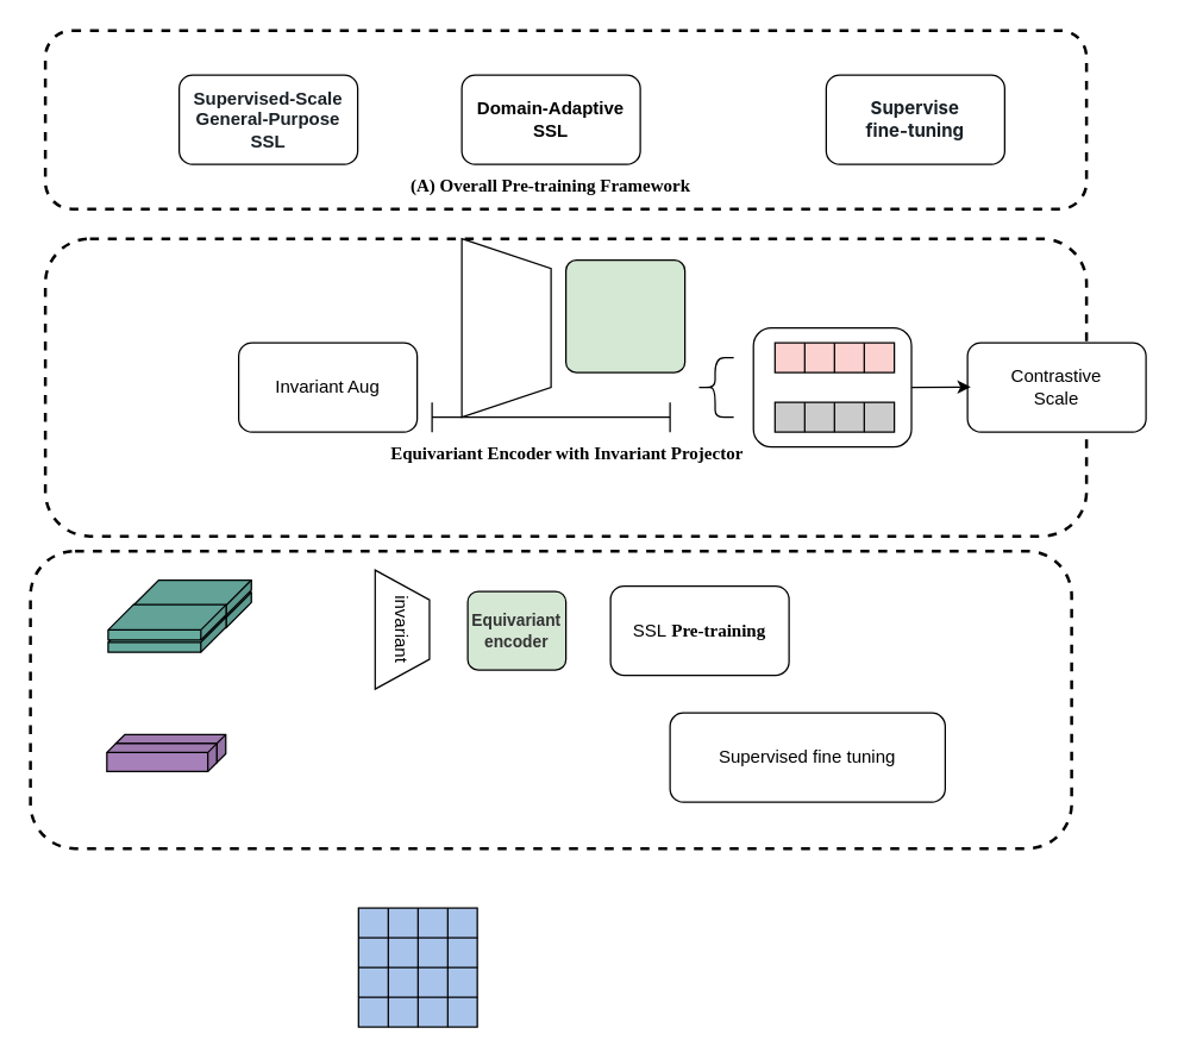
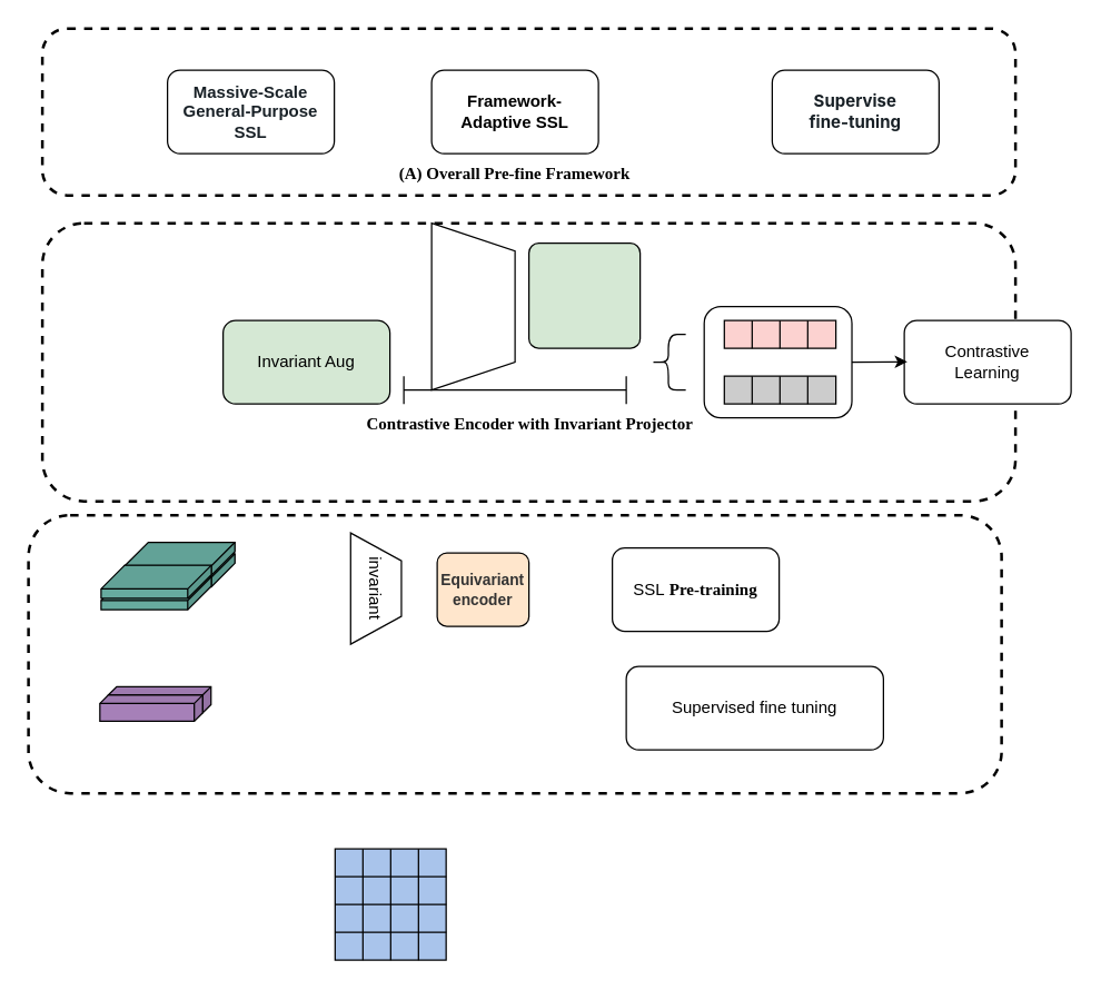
- <mxCell id="4" value="&lt;span style=&quot;color: rgb(24, 32, 38); text-align: start; background-color: rgb(255, 255, 255);&quot;&gt;&lt;b style=&quot;&quot;&gt;&lt;font face=&quot;Helvetica&quot;&gt;Supervised-Scale General-Purpose SSL&lt;/font&gt;&lt;/b&gt;&lt;/span&gt;" style="rounded=1;whiteSpace=wrap;html=1;" parent="1" vertex="1"><mxGeometry x="120" y="50" width="120" height="60" as="geometry" /></mxCell>
+ <mxCell id="4" value="&lt;span style=&quot;color: rgb(24, 32, 38); text-align: start; background-color: rgb(255, 255, 255);&quot;&gt;&lt;b style=&quot;&quot;&gt;&lt;font face=&quot;Helvetica&quot;&gt;Massive-Scale General-Purpose SSL&lt;/font&gt;&lt;/b&gt;&lt;/span&gt;" style="rounded=1;whiteSpace=wrap;html=1;" parent="1" vertex="1"><mxGeometry x="120" y="50" width="120" height="60" as="geometry" /></mxCell>
- <mxCell id="5" value="&lt;b&gt;&lt;font&gt;Domain-Adaptive SSL&lt;/font&gt;&lt;/b&gt;" style="rounded=1;whiteSpace=wrap;html=1;" parent="1" vertex="1"><mxGeometry x="310" y="50" width="120" height="60" as="geometry" /></mxCell>
+ <mxCell id="5" value="&lt;b&gt;&lt;font&gt;Framework-Adaptive SSL&lt;/font&gt;&lt;/b&gt;" style="rounded=1;whiteSpace=wrap;html=1;" parent="1" vertex="1"><mxGeometry x="310" y="50" width="120" height="60" as="geometry" /></mxCell>
- <mxCell id="10" value="&lt;b data-sider-select-id=&quot;472a4f83-8acd-415a-954c-25e4097bd5b3&quot;&gt;&lt;font data-sider-select-id=&quot;2f9319e3-8b72-4ff8-ad8a-b8a892861590&quot; face=&quot;Times New Roman&quot;&gt;(A) Overall Pre-training Framework&lt;/font&gt;&lt;/b&gt;" style="text;html=1;align=center;verticalAlign=middle;whiteSpace=wrap;rounded=0;" vertex="1" parent="1"><mxGeometry x="265.75" y="110" width="208.49" height="30" as="geometry" /></mxCell>
+ <mxCell id="10" value="&lt;b data-sider-select-id=&quot;472a4f83-8acd-415a-954c-25e4097bd5b3&quot;&gt;&lt;font data-sider-select-id=&quot;2f9319e3-8b72-4ff8-ad8a-b8a892861590&quot; face=&quot;Times New Roman&quot;&gt;(A) Overall Pre-fine Framework&lt;/font&gt;&lt;/b&gt;" style="text;html=1;align=center;verticalAlign=middle;whiteSpace=wrap;rounded=0;" vertex="1" parent="1"><mxGeometry x="265.75" y="110" width="208.49" height="30" as="geometry" /></mxCell>
- <mxCell id="8" value="Invariant Aug" style="rounded=1;whiteSpace=wrap;html=1;" parent="1" vertex="1"><mxGeometry x="160" y="230" width="120" height="60" as="geometry" /></mxCell>
+ <mxCell id="8" value="Invariant Aug" style="rounded=1;whiteSpace=wrap;html=1;fillColor=#d5e8d4;" parent="1" vertex="1"><mxGeometry x="160" y="230" width="120" height="60" as="geometry" /></mxCell>
- <mxCell id="7" value="Contrastive&lt;div&gt;Scale&lt;/div&gt;" style="rounded=1;whiteSpace=wrap;html=1;" parent="1" vertex="1"><mxGeometry x="650" y="230" width="120" height="60" as="geometry" /></mxCell>
+ <mxCell id="7" value="Contrastive&lt;div&gt;Learning&lt;/div&gt;" style="rounded=1;whiteSpace=wrap;html=1;" parent="1" vertex="1"><mxGeometry x="650" y="230" width="120" height="60" as="geometry" /></mxCell>
- <mxCell id="29" value="&lt;b data-sider-select-id=&quot;472a4f83-8acd-415a-954c-25e4097bd5b3&quot;&gt;&lt;font data-sider-select-id=&quot;2f9319e3-8b72-4ff8-ad8a-b8a892861590&quot; face=&quot;Times New Roman&quot;&gt;Equivariant Encoder with Invariant Projector&lt;/font&gt;&lt;/b&gt;" style="text;html=1;align=center;verticalAlign=middle;whiteSpace=wrap;rounded=0;" vertex="1" parent="1"><mxGeometry x="240.56" y="290" width="280" height="30" as="geometry" /></mxCell>
+ <mxCell id="29" value="&lt;b data-sider-select-id=&quot;472a4f83-8acd-415a-954c-25e4097bd5b3&quot;&gt;&lt;font data-sider-select-id=&quot;2f9319e3-8b72-4ff8-ad8a-b8a892861590&quot; face=&quot;Times New Roman&quot;&gt;Contrastive Encoder with Invariant Projector&lt;/font&gt;&lt;/b&gt;" style="text;html=1;align=center;verticalAlign=middle;whiteSpace=wrap;rounded=0;" vertex="1" parent="1"><mxGeometry x="240.56" y="290" width="280" height="30" as="geometry" /></mxCell>
- <mxCell id="36" value="Equivariant&#10;encoder" style="rounded=1;absoluteArcSize=1;arcSize=14;whiteSpace=wrap;strokeWidth=1;direction=east;fillColor=#D5E8D4;fontColor=#333333;strokeColor=#000000;fontStyle=1;rotation=0;fontSize=11;labelBackgroundColor=none;" vertex="1" parent="1"><mxGeometry x="314" y="397.11" width="66" height="52.89" as="geometry" /></mxCell>
+ <mxCell id="36" value="Equivariant&#10;encoder" style="rounded=1;absoluteArcSize=1;arcSize=14;whiteSpace=wrap;strokeWidth=1;direction=east;fillColor=#ffe6cc;fontColor=#333333;strokeColor=#000000;fontStyle=1;rotation=0;fontSize=11;labelBackgroundColor=none;" vertex="1" parent="1"><mxGeometry x="314" y="397.11" width="66" height="52.89" as="geometry" /></mxCell>
- <mxCell id="59" value="SSL&amp;nbsp;&lt;b data-sider-select-id=&quot;472a4f83-8acd-415a-954c-25e4097bd5b3&quot;&gt;&lt;font data-sider-select-id=&quot;2f9319e3-8b72-4ff8-ad8a-b8a892861590&quot; face=&quot;Times New Roman&quot;&gt;Pre-training&lt;/font&gt;&lt;/b&gt;" style="rounded=1;whiteSpace=wrap;html=1;" vertex="1" parent="1"><mxGeometry x="410" y="393.55" width="120" height="60" as="geometry" /></mxCell>
+ <mxCell id="59" value="SSL&amp;nbsp;&lt;b data-sider-select-id=&quot;472a4f83-8acd-415a-954c-25e4097bd5b3&quot;&gt;&lt;font data-sider-select-id=&quot;2f9319e3-8b72-4ff8-ad8a-b8a892861590&quot; face=&quot;Times New Roman&quot;&gt;Pre-training&lt;/font&gt;&lt;/b&gt;" style="rounded=1;whiteSpace=wrap;html=1;" vertex="1" parent="1"><mxGeometry x="440" y="393.55" width="120" height="60" as="geometry" /></mxCell>
